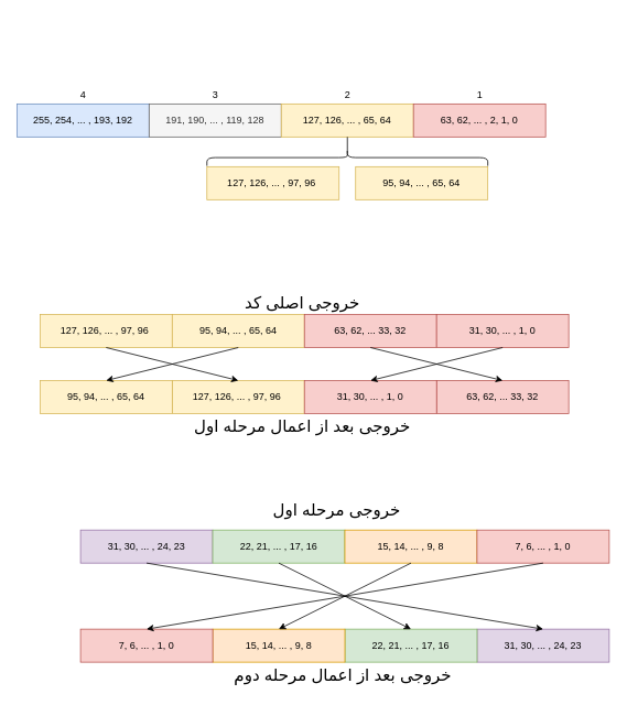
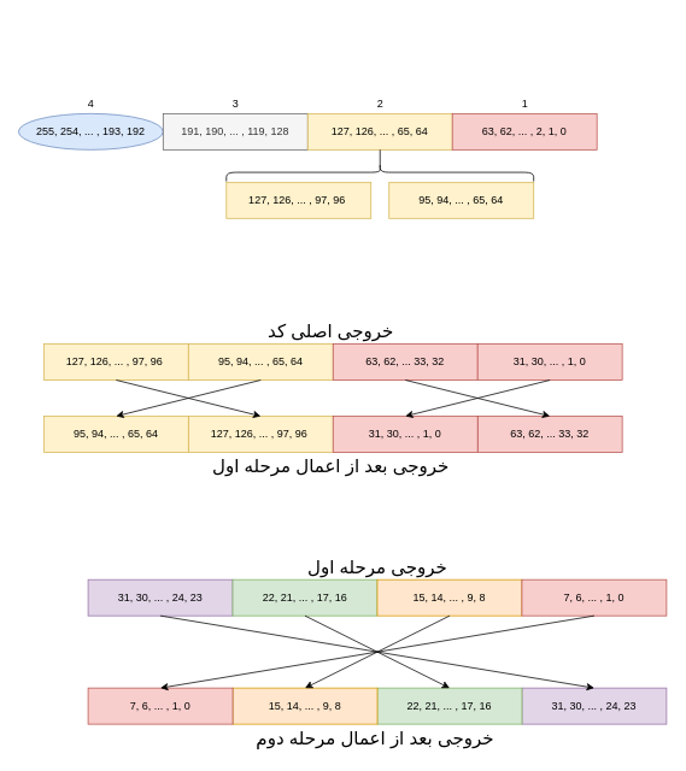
- <mxCell id="2" value="255, 254, ... , 193, 192" style="rounded=0;whiteSpace=wrap;html=1;fillColor=#dae8fc;strokeColor=#6c8ebf;" vertex="1" parent="1"><mxGeometry x="20" y="125" width="160" height="40" as="geometry" /></mxCell>
+ <mxCell id="2" value="255, 254, ... , 193, 192" style="ellipse;whiteSpace=wrap;html=1;fillColor=#dae8fc;strokeColor=#6c8ebf;" vertex="1" parent="1"><mxGeometry x="20" y="125" width="160" height="40" as="geometry" /></mxCell>
- <mxCell id="40" value="خروجی مرحله اول" style="text;html=1;align=center;verticalAlign=middle;resizable=0;points=[];;autosize=1;fontSize=20;" vertex="1" parent="1"><mxGeometry x="337" y="601" width="140" height="30" as="geometry" /></mxCell>
+ <mxCell id="40" value="خروجی مرحله اول" style="text;html=1;align=center;verticalAlign=middle;resizable=0;points=[];;autosize=1;fontSize=20;" vertex="1" parent="1"><mxGeometry x="347" y="611" width="140" height="30" as="geometry" /></mxCell>
